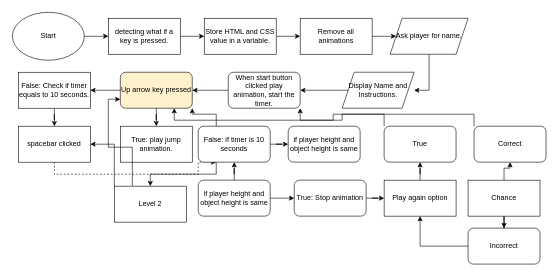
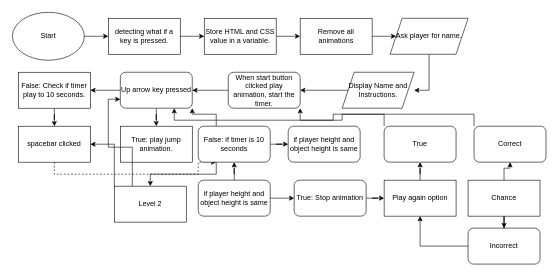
- <mxCell id="21" value="False: Check if timer equals to 10 seconds." style="rounded=0;whiteSpace=wrap;html=1;" parent="1" vertex="1"><mxGeometry x="30" y="120" width="120" height="60" as="geometry" /></mxCell>
+ <mxCell id="21" value="False: Check if timer play to 10 seconds." style="rounded=0;whiteSpace=wrap;html=1;" parent="1" vertex="1"><mxGeometry x="30" y="120" width="120" height="60" as="geometry" /></mxCell>
- <mxCell id="18" value="Up arrow key pressed" style="rounded=1;whiteSpace=wrap;html=1;fillColor=#fff2cc;" parent="1" vertex="1"><mxGeometry x="200" y="120" width="120" height="60" as="geometry" /></mxCell>
+ <mxCell id="18" value="Up arrow key pressed" style="rounded=1;whiteSpace=wrap;html=1;" parent="1" vertex="1"><mxGeometry x="200" y="120" width="120" height="60" as="geometry" /></mxCell>
